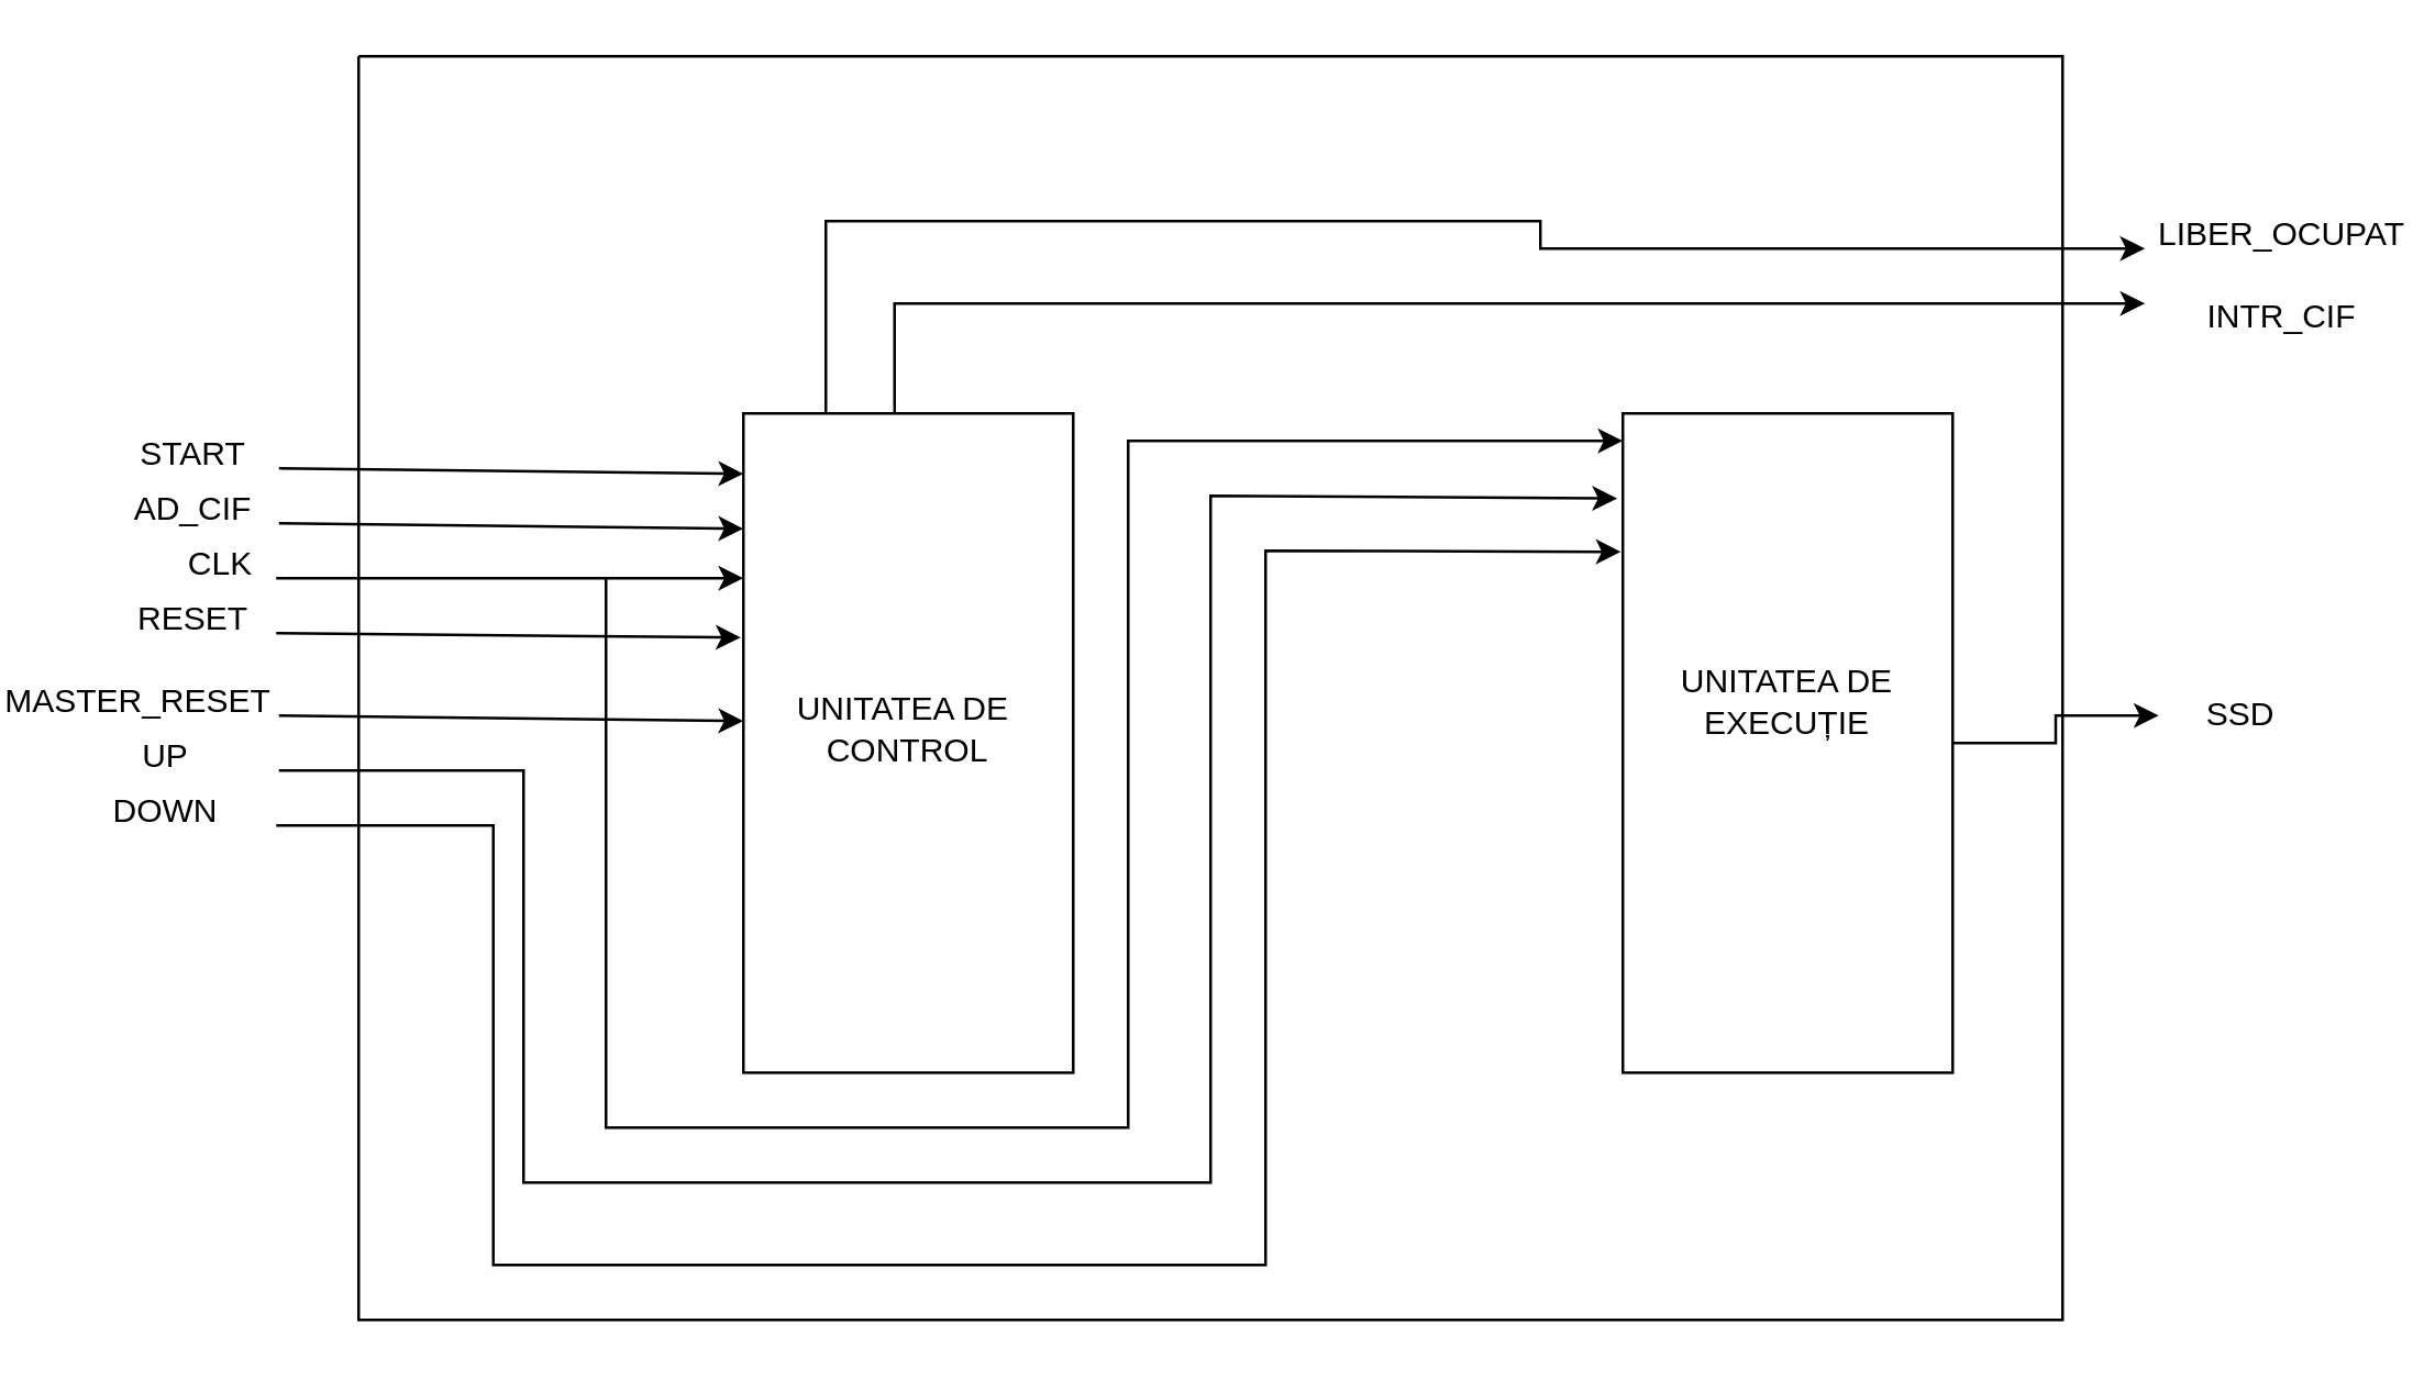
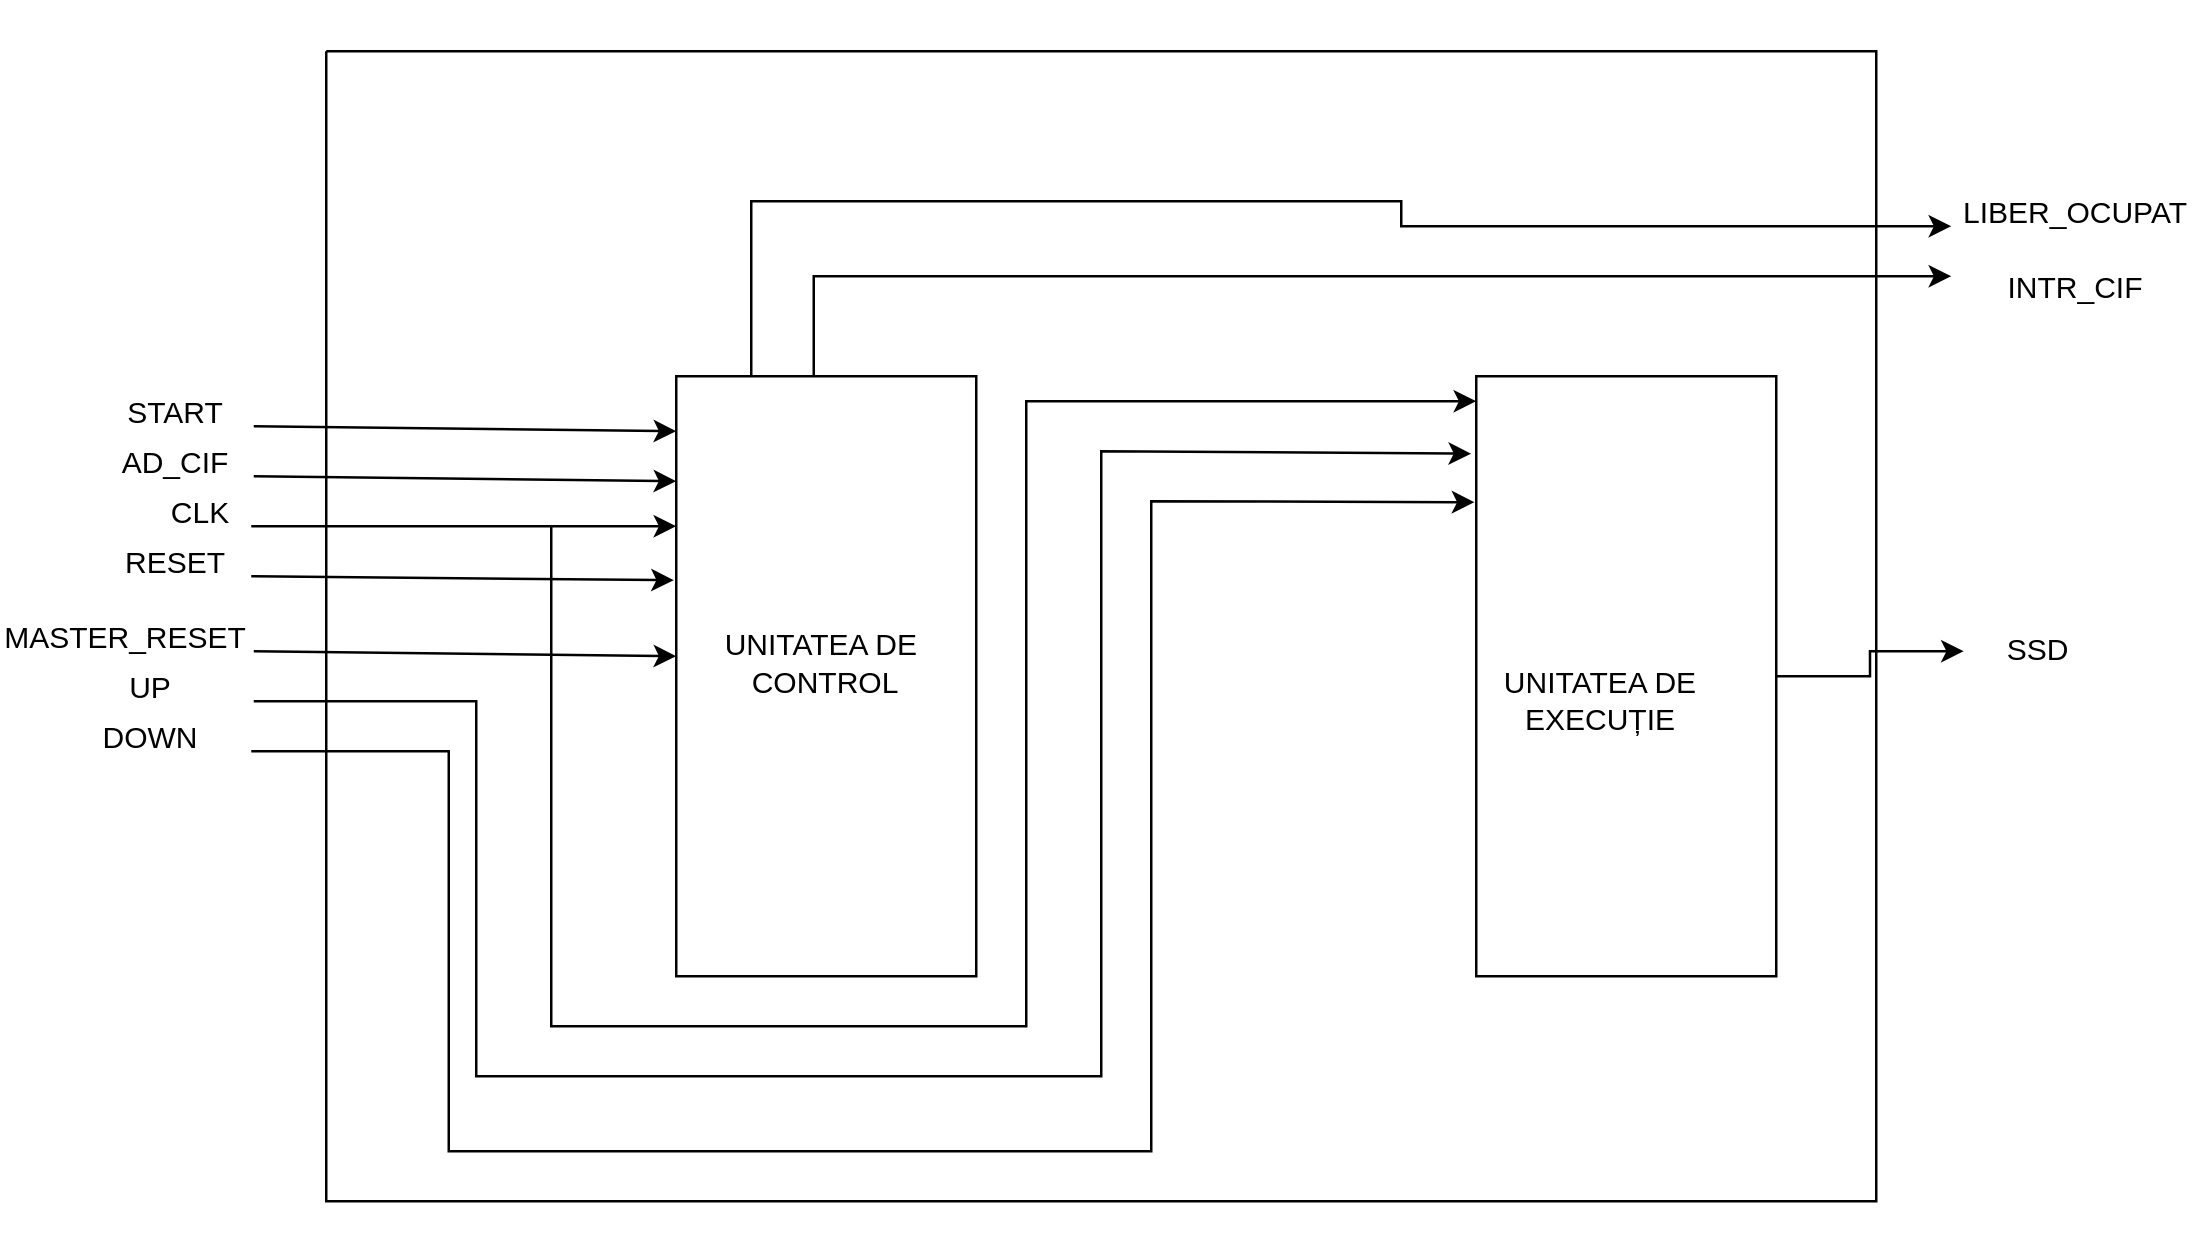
- <mxCell id="21" value="UNITATEA DE&lt;br&gt;EXECUȚIE" style="text;html=1;strokeColor=none;fillColor=none;align=center;verticalAlign=middle;whiteSpace=wrap;rounded=0;" vertex="1" parent="1"><mxGeometry x="610" y="240" width="80" height="30" as="geometry" /></mxCell>
+ <mxCell id="21" value="UNITATEA DE&lt;br&gt;EXECUȚIE" style="text;html=1;strokeColor=none;fillColor=none;align=center;verticalAlign=middle;whiteSpace=wrap;rounded=0;" vertex="1" parent="1"><mxGeometry x="600" y="265" width="80" height="30" as="geometry" /></mxCell>
